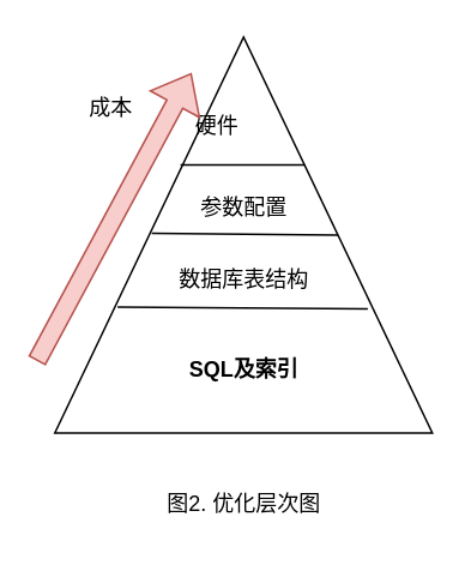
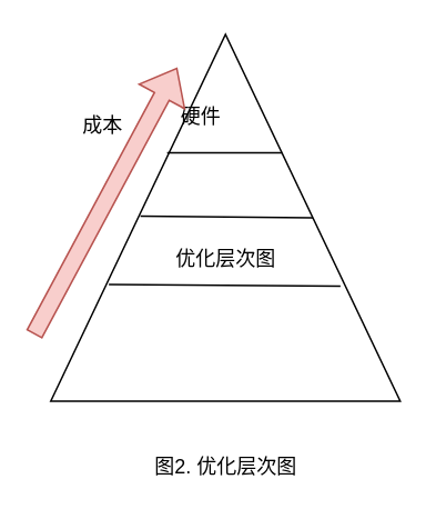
- <mxCell id="11" value="成本" style="text;html=1;align=center;verticalAlign=middle;resizable=0;points=[];autosize=1;strokeColor=none;fillColor=none;" vertex="1" parent="1"><mxGeometry x="36" y="45" width="50" height="30" as="geometry" /></mxCell>
+ <mxCell id="11" value="成本" style="text;html=1;align=center;verticalAlign=middle;resizable=0;points=[];autosize=1;strokeColor=none;fillColor=none;" vertex="1" parent="1"><mxGeometry x="36" y="60" width="50" height="30" as="geometry" /></mxCell>
- <mxCell id="6" value="参数配置" style="text;html=1;align=center;verticalAlign=middle;resizable=0;points=[];autosize=1;strokeColor=none;fillColor=none;" vertex="1" parent="1"><mxGeometry x="100" y="100" width="70" height="30" as="geometry" /></mxCell>
- <mxCell id="8" value="数据库表结构" style="text;html=1;align=center;verticalAlign=middle;resizable=0;points=[];autosize=1;strokeColor=none;fillColor=none;" vertex="1" parent="1"><mxGeometry x="85" y="140" width="100" height="30" as="geometry" /></mxCell>
+ <mxCell id="8" value="优化层次图" style="text;html=1;align=center;verticalAlign=middle;resizable=0;points=[];autosize=1;strokeColor=none;fillColor=none;" vertex="1" parent="1"><mxGeometry x="85" y="140" width="100" height="30" as="geometry" /></mxCell>
- <mxCell id="9" value="&lt;b&gt;SQL及索引&lt;/b&gt;" style="text;html=1;align=center;verticalAlign=middle;resizable=0;points=[];autosize=1;strokeColor=none;fillColor=none;" vertex="1" parent="1"><mxGeometry x="95" y="190" width="80" height="30" as="geometry" /></mxCell>
